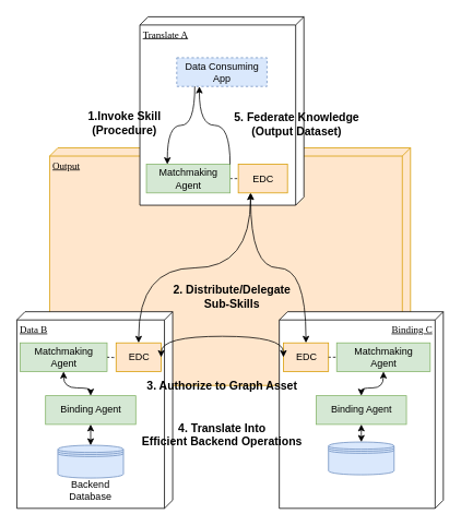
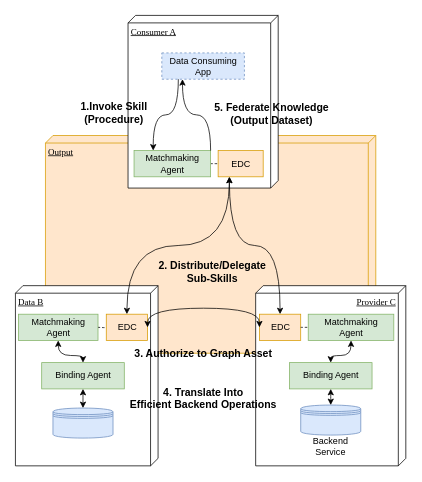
- <mxCell id="3" value="Translate A" style="verticalAlign=top;align=left;spacingTop=8;spacingLeft=2;spacingRight=12;shape=cube;size=10;direction=south;fontStyle=4;html=1;rounded=0;shadow=0;comic=0;labelBackgroundColor=none;strokeWidth=1;fontFamily=Verdana;fontSize=12" vertex="1" parent="1"><mxGeometry x="170" y="20" width="200" height="230" as="geometry" /></mxCell>
+ <mxCell id="3" value="Consumer A" style="verticalAlign=top;align=left;spacingTop=8;spacingLeft=2;spacingRight=12;shape=cube;size=10;direction=south;fontStyle=4;html=1;rounded=0;shadow=0;comic=0;labelBackgroundColor=none;strokeWidth=1;fontFamily=Verdana;fontSize=12" vertex="1" parent="1"><mxGeometry x="170" y="20" width="200" height="230" as="geometry" /></mxCell>
- <mxCell id="4" value="Binding C" style="verticalAlign=top;align=right;spacingTop=8;spacingLeft=2;spacingRight=12;shape=cube;size=10;direction=south;fontStyle=4;html=1;rounded=0;shadow=0;comic=0;labelBackgroundColor=none;strokeWidth=1;fontFamily=Verdana;fontSize=12" vertex="1" parent="1"><mxGeometry x="340" y="380" width="200" height="240" as="geometry" /></mxCell>
+ <mxCell id="4" value="Provider C" style="verticalAlign=top;align=right;spacingTop=8;spacingLeft=2;spacingRight=12;shape=cube;size=10;direction=south;fontStyle=4;html=1;rounded=0;shadow=0;comic=0;labelBackgroundColor=none;strokeWidth=1;fontFamily=Verdana;fontSize=12" vertex="1" parent="1"><mxGeometry x="340" y="380" width="200" height="240" as="geometry" /></mxCell>
+ <mxCell id="9" value="Backend Service" style="text;html=1;strokeColor=none;fillColor=none;align=center;verticalAlign=middle;whiteSpace=wrap;rounded=0;" vertex="1" parent="1"><mxGeometry x="410" y="579" width="60" height="30" as="geometry" /></mxCell>
- <mxCell id="8" value="Backend Database" style="text;html=1;strokeColor=none;fillColor=none;align=center;verticalAlign=middle;whiteSpace=wrap;rounded=0;" vertex="1" parent="1"><mxGeometry x="80" y="583" width="60" height="30" as="geometry" /></mxCell>
